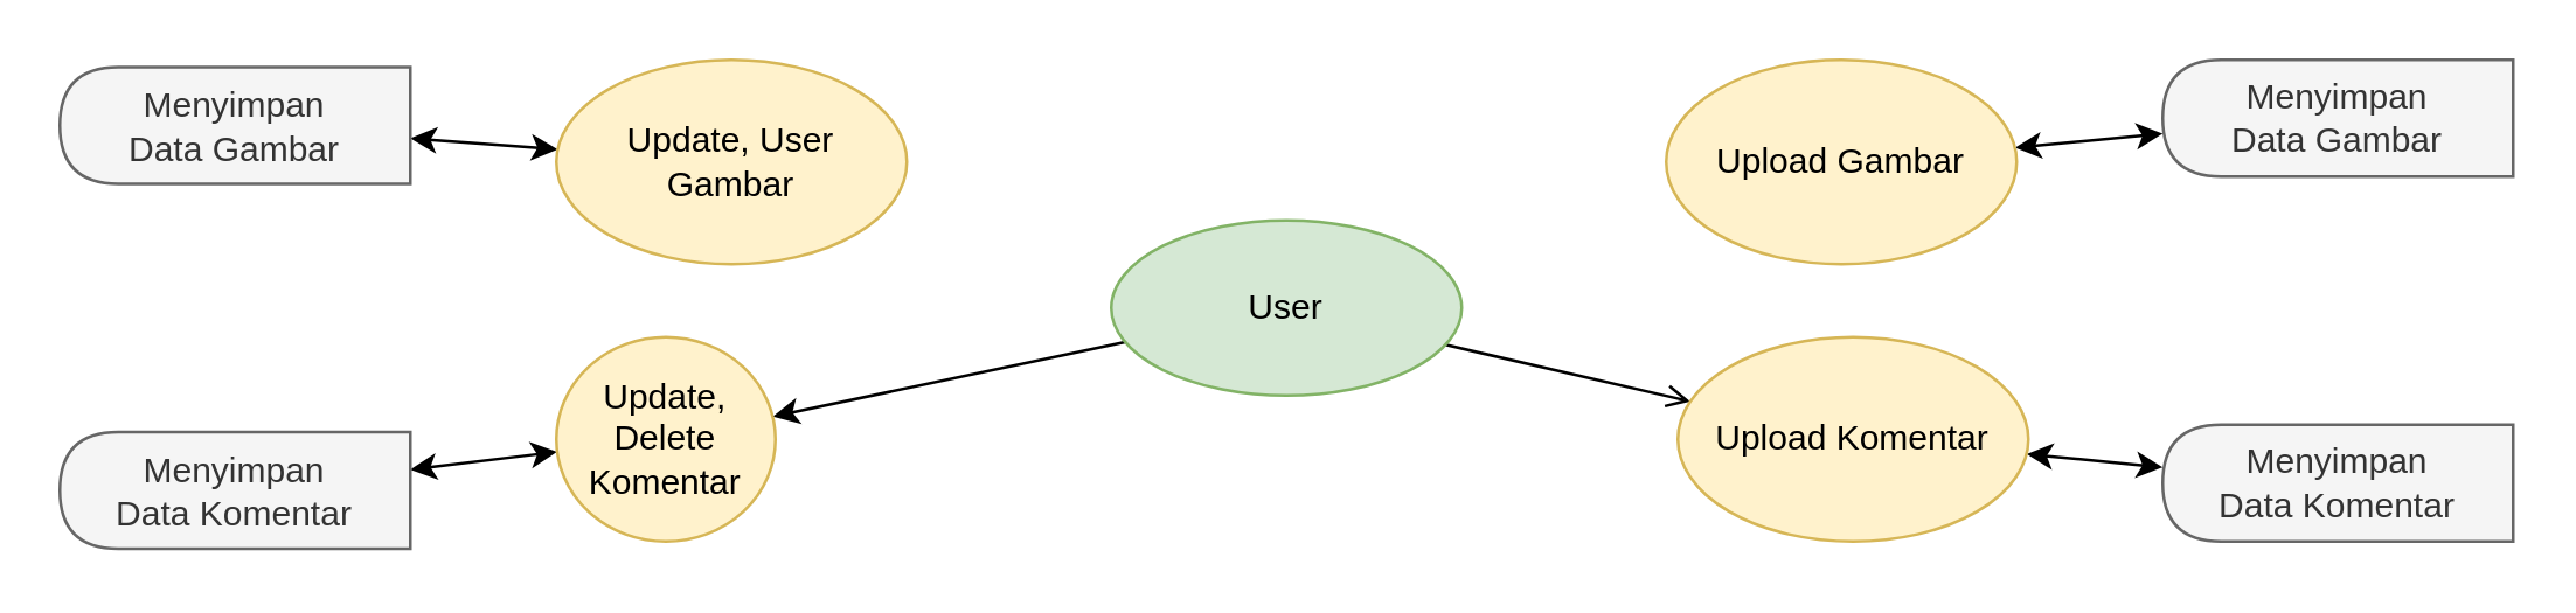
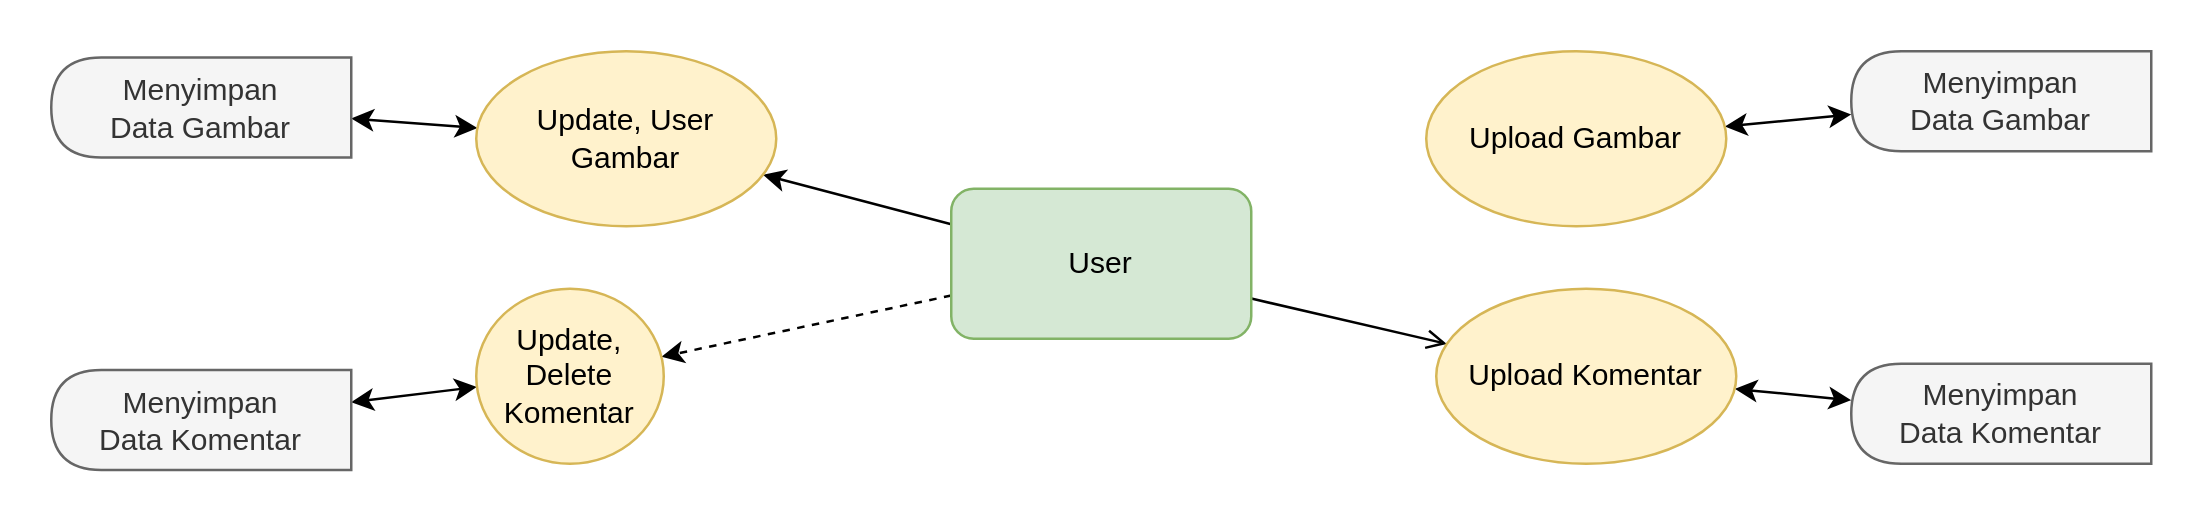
+ <mxCell id="3" style="rounded=0;orthogonalLoop=1;jettySize=auto;html=1;" edge="1" parent="1" source="5" target="13"><mxGeometry relative="1" as="geometry" /></mxCell>
- <mxCell id="5" value="User" style="ellipse;whiteSpace=wrap;html=1;fillColor=#d5e8d4;strokeColor=#82b366;" parent="1" vertex="1"><mxGeometry x="380" y="75" width="120" height="60" as="geometry" /></mxCell>
+ <mxCell id="5" value="User" style="rounded=1;whiteSpace=wrap;html=1;fillColor=#d5e8d4;strokeColor=#82b366;" parent="1" vertex="1"><mxGeometry x="380" y="75" width="120" height="60" as="geometry" /></mxCell>
- <mxCell id="4" style="rounded=0;orthogonalLoop=1;jettySize=auto;html=1;" edge="1" parent="1" source="5" target="15"><mxGeometry relative="1" as="geometry" /></mxCell>
+ <mxCell id="4" style="rounded=0;orthogonalLoop=1;jettySize=auto;html=1;dashed=1;" edge="1" parent="1" source="5" target="15"><mxGeometry relative="1" as="geometry" /></mxCell>
